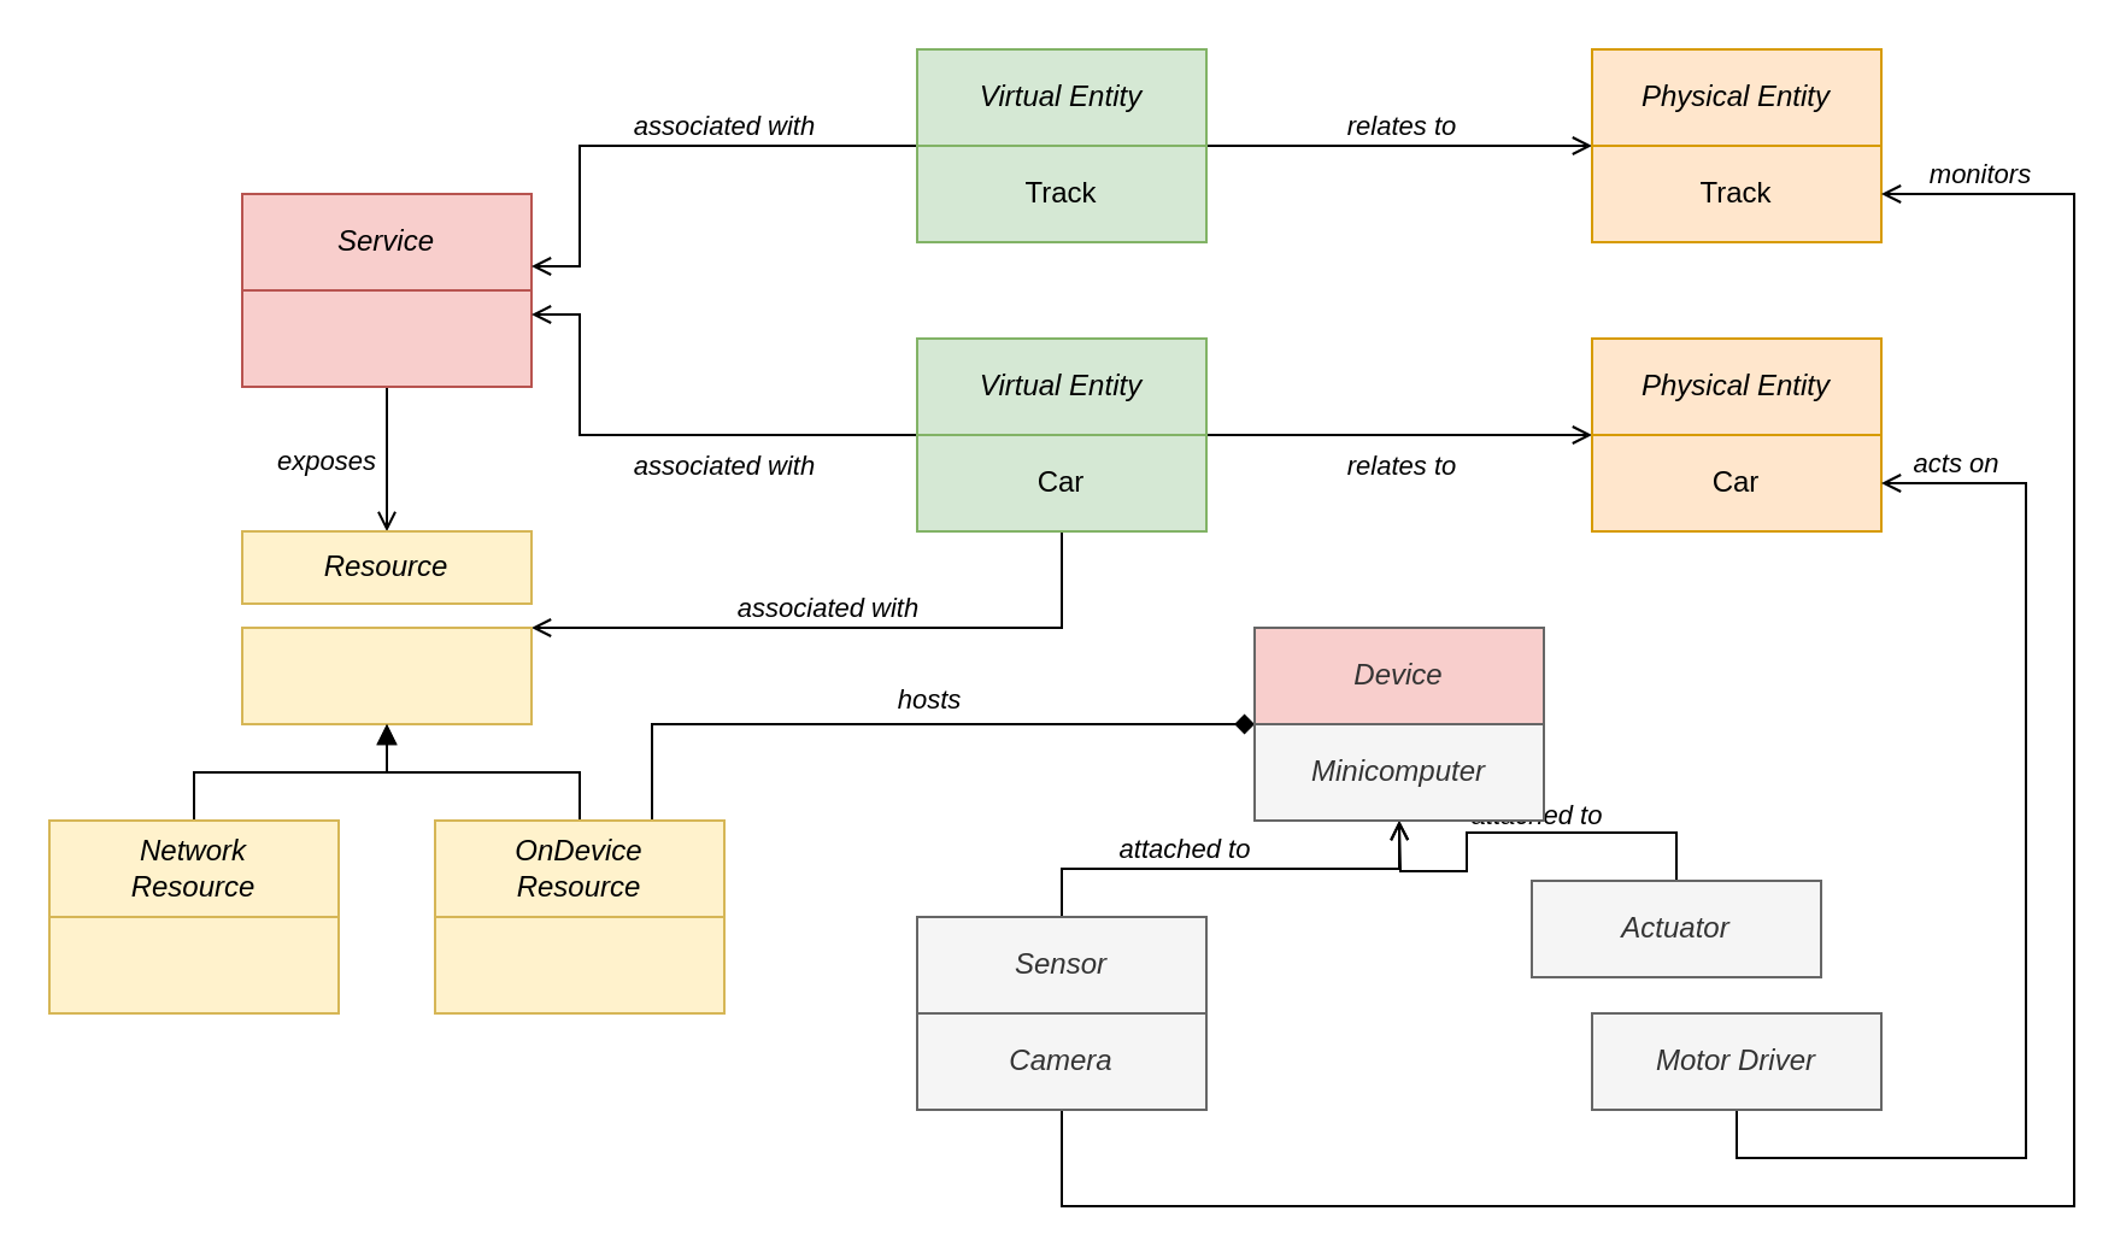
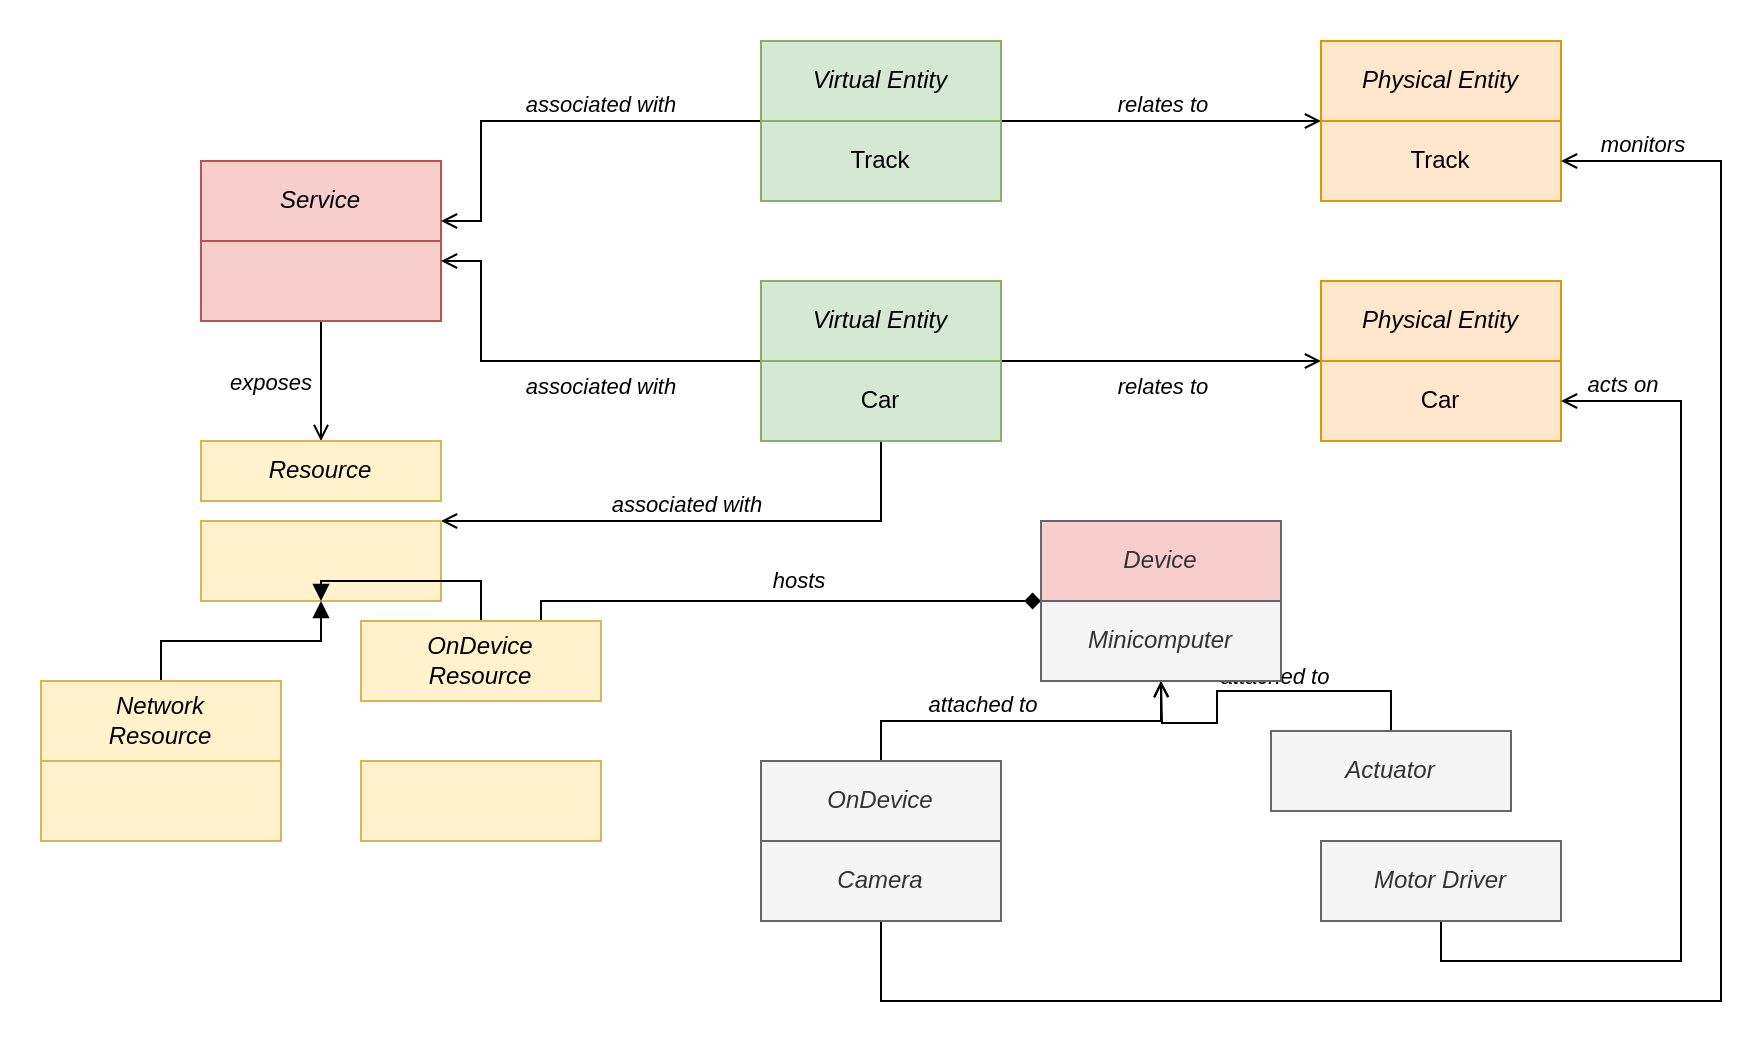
- <mxCell id="32" value="OnDevice&lt;br&gt;Resource" style="rounded=0;whiteSpace=wrap;html=1;fontStyle=2;fillColor=#fff2cc;strokeColor=#d6b656;" parent="1" vertex="1"><mxGeometry x="180" y="340" width="120" height="40" as="geometry" /></mxCell>
+ <mxCell id="32" value="OnDevice&lt;br&gt;Resource" style="rounded=0;whiteSpace=wrap;html=1;fontStyle=2;fillColor=#fff2cc;strokeColor=#d6b656;" parent="1" vertex="1"><mxGeometry x="180" y="310" width="120" height="40" as="geometry" /></mxCell>
- <mxCell id="42" value="Sensor" style="rounded=0;whiteSpace=wrap;html=1;fontStyle=2;fillColor=#f5f5f5;strokeColor=#666666;fontColor=#333333;" parent="1" vertex="1"><mxGeometry x="380" y="380" width="120" height="40" as="geometry" /></mxCell>
+ <mxCell id="42" value="OnDevice" style="rounded=0;whiteSpace=wrap;html=1;fontStyle=2;fillColor=#f5f5f5;strokeColor=#666666;fontColor=#333333;" parent="1" vertex="1"><mxGeometry x="380" y="380" width="120" height="40" as="geometry" /></mxCell>
